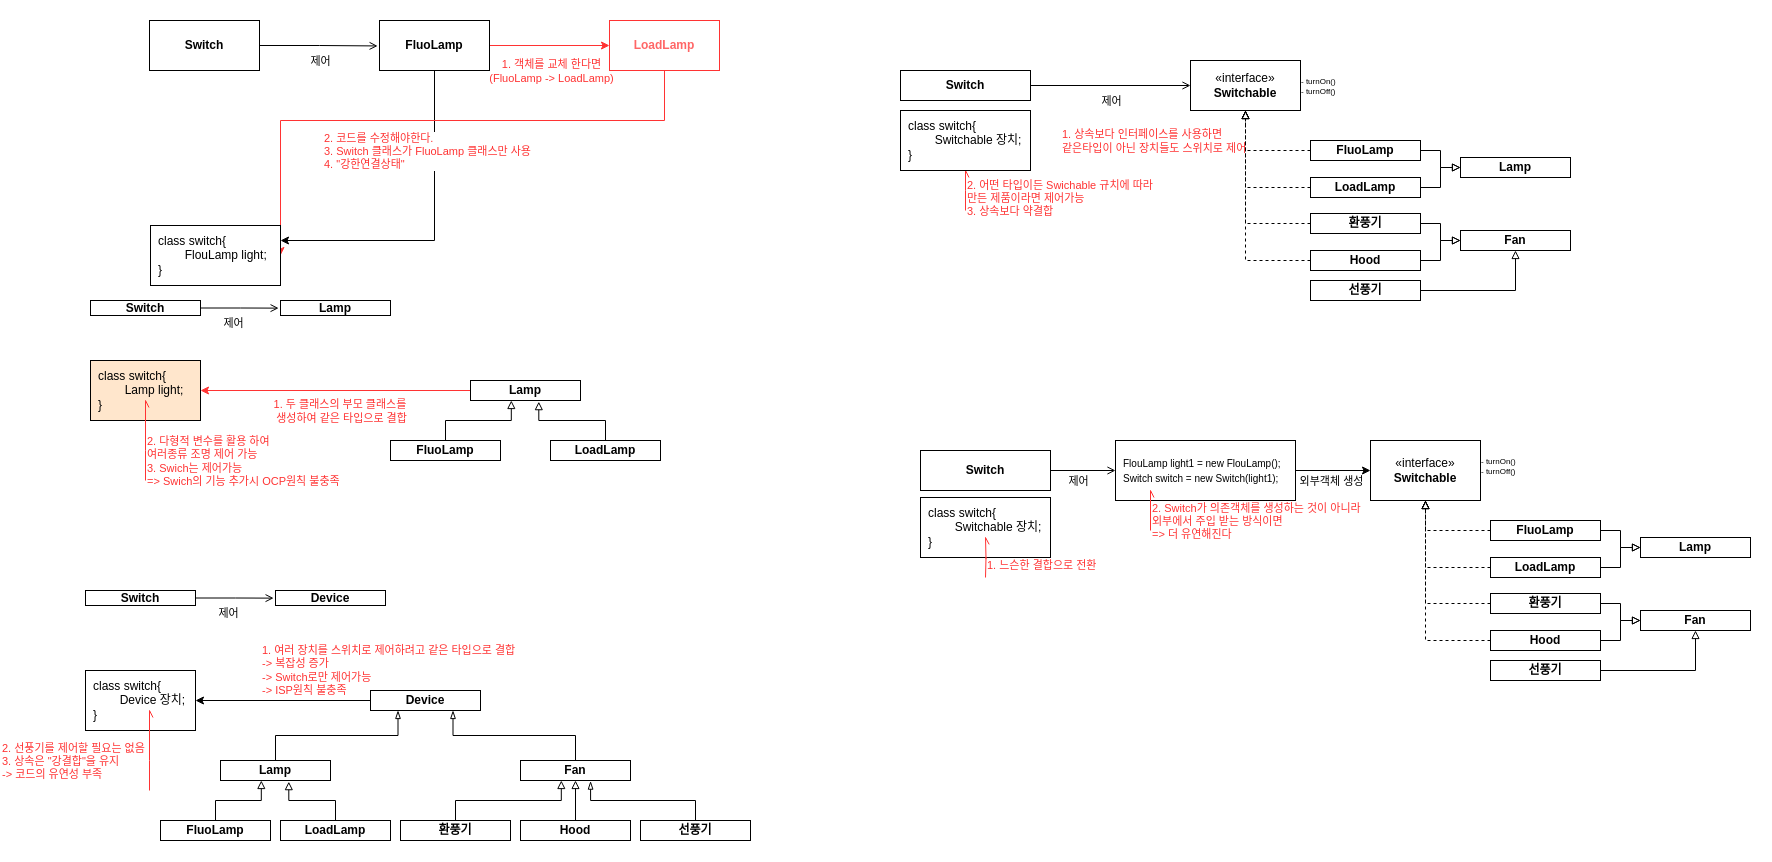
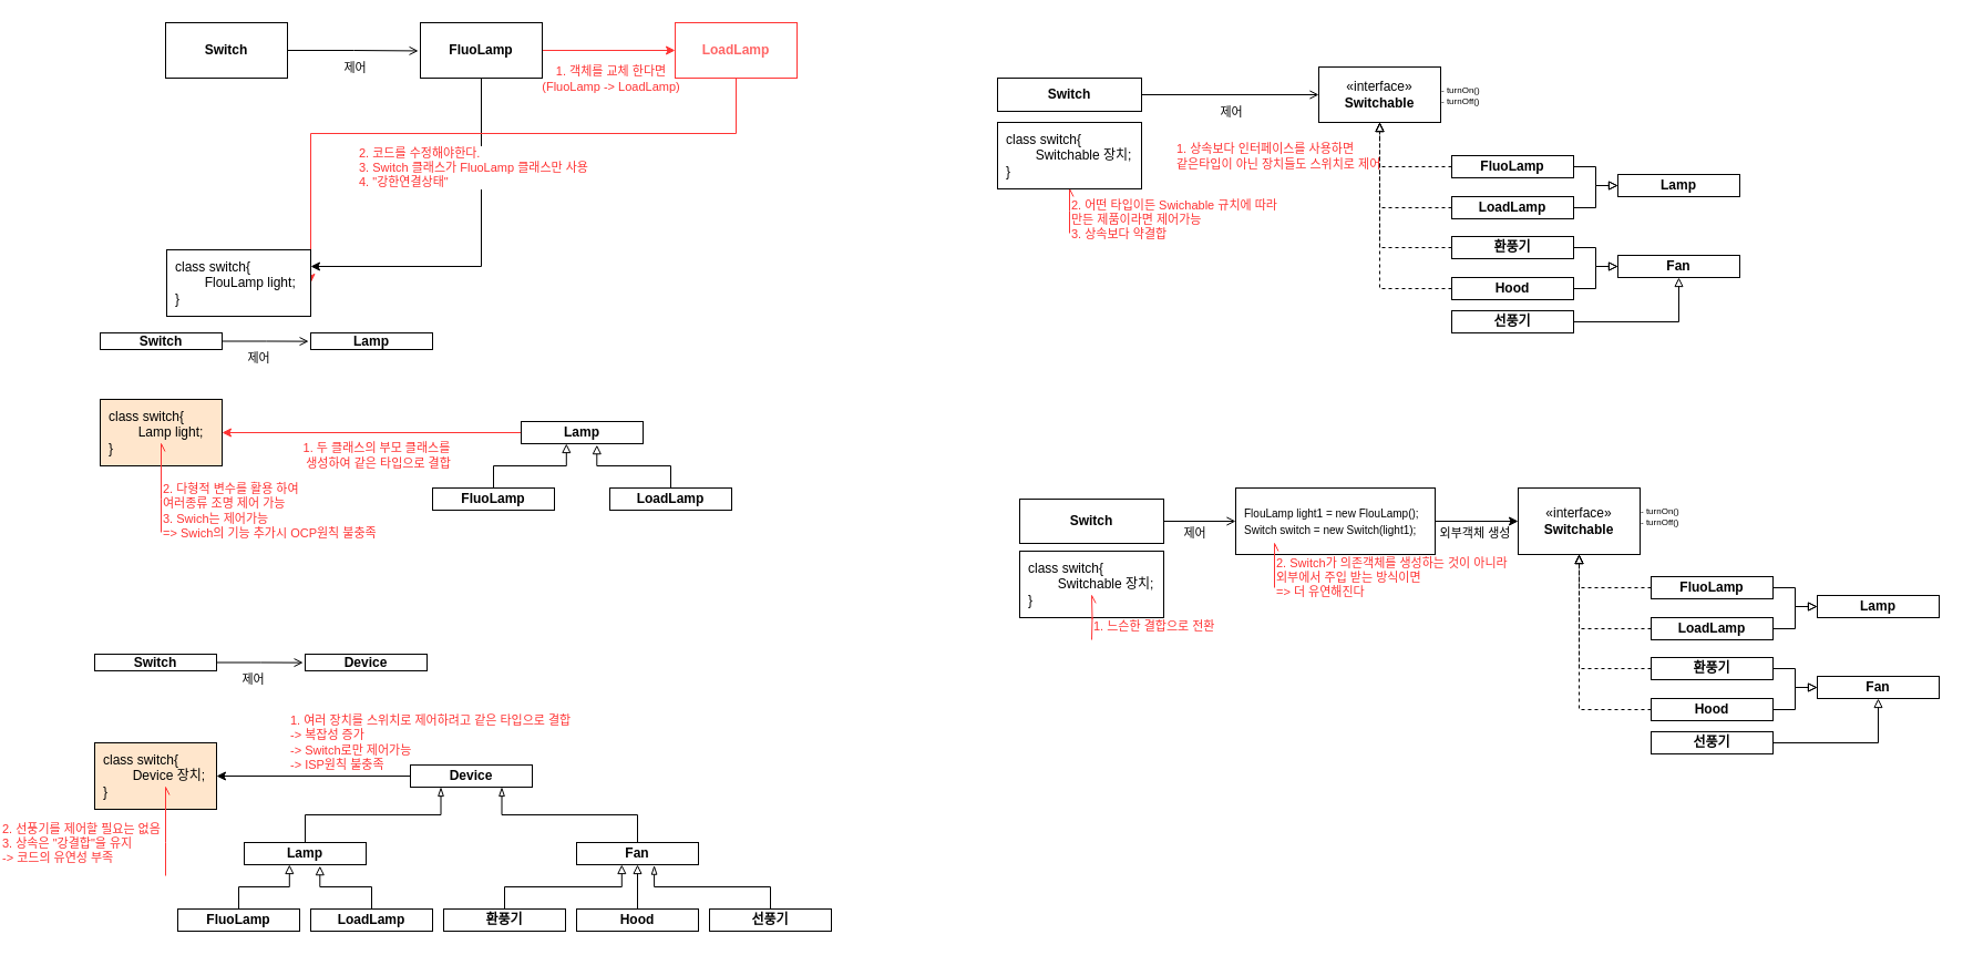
- <mxCell id="34" value="class switch{&lt;div&gt;&lt;span style=&quot;white-space: pre;&quot;&gt;&#09;&lt;/span&gt;Device 장치;&lt;/div&gt;&lt;div&gt;}&lt;/div&gt;" style="html=1;whiteSpace=wrap;align=left;spacingLeft=6;" vertex="1" parent="1"><mxGeometry x="20" y="670" width="110" height="60" as="geometry" /></mxCell>
+ <mxCell id="34" value="class switch{&lt;div&gt;&lt;span style=&quot;white-space: pre;&quot;&gt;&#09;&lt;/span&gt;Device 장치;&lt;/div&gt;&lt;div&gt;}&lt;/div&gt;" style="html=1;whiteSpace=wrap;align=left;spacingLeft=6;fillColor=#ffe6cc;" vertex="1" parent="1"><mxGeometry x="20" y="670" width="110" height="60" as="geometry" /></mxCell>
